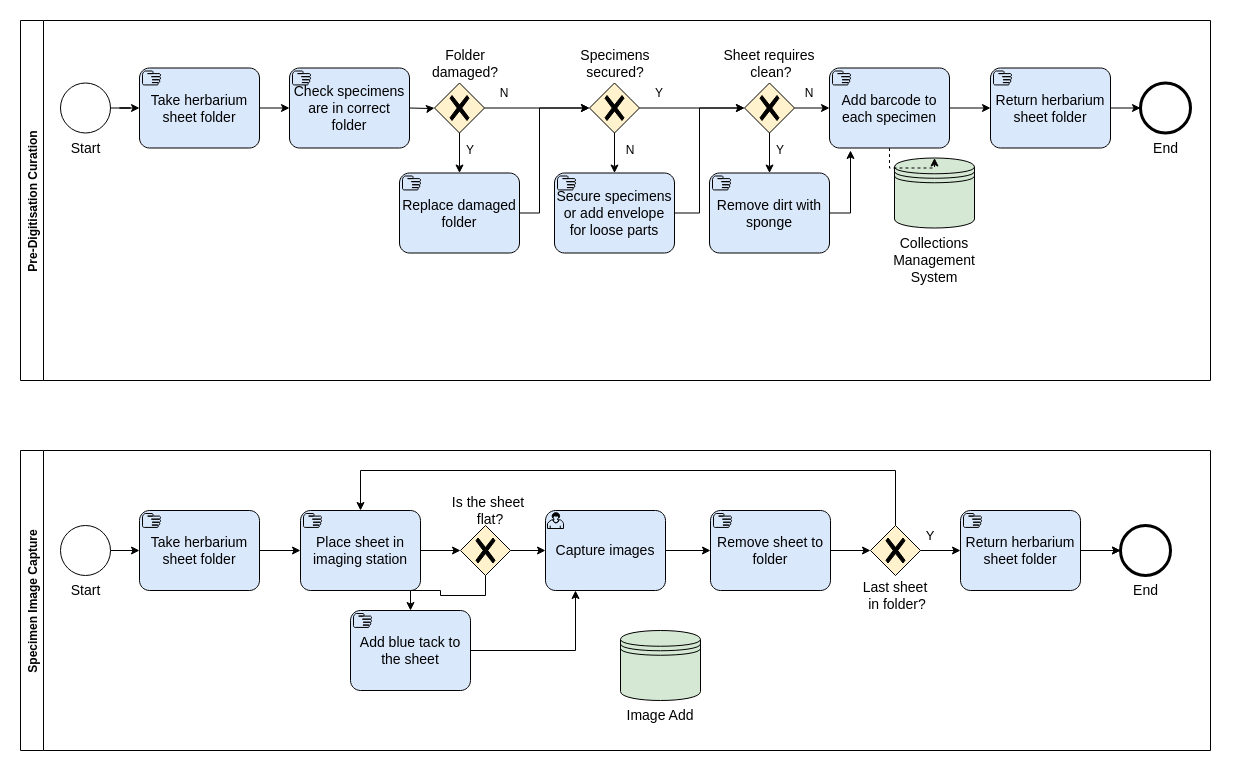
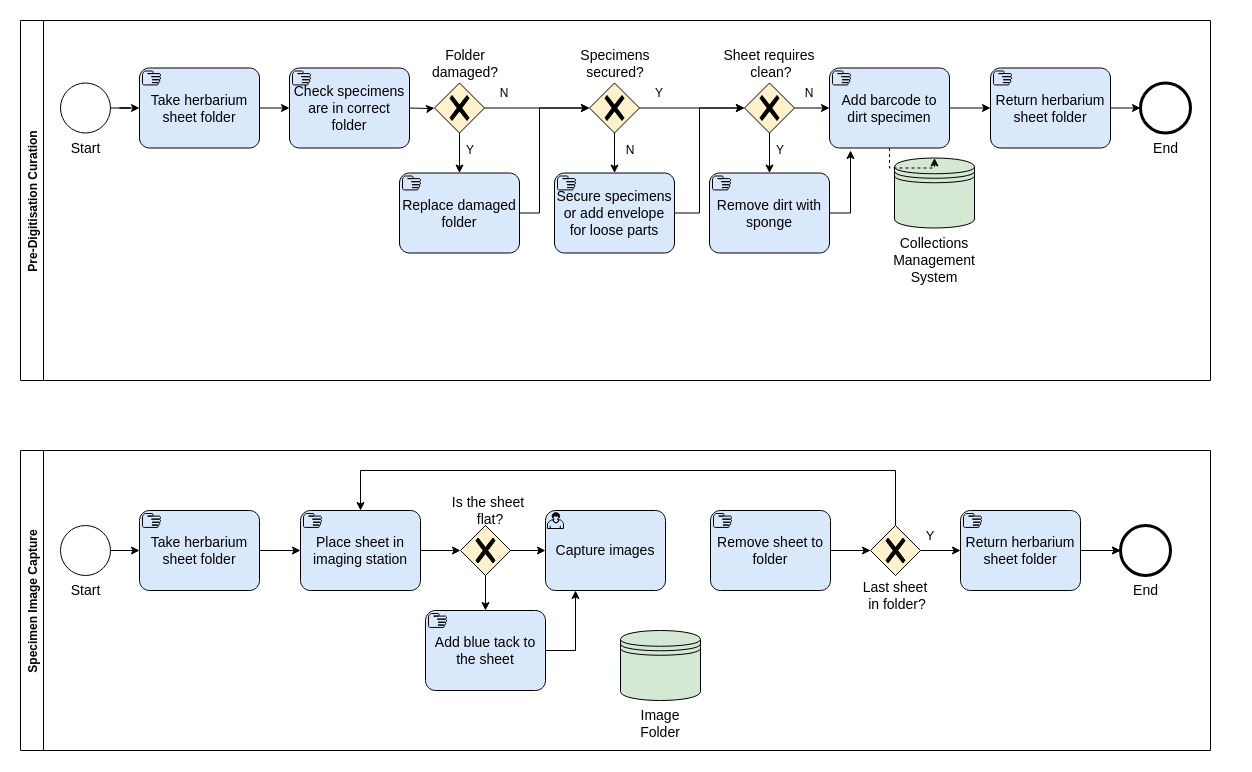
- <mxCell id="10" value="Add barcode to each specimen" style="points=[[0.25,0,0],[0.5,0,0],[0.75,0,0],[1,0.25,0],[1,0.5,0],[1,0.75,0],[0.75,1,0],[0.5,1,0],[0.25,1,0],[0,0.75,0],[0,0.5,0],[0,0.25,0]];shape=mxgraph.bpmn.task;whiteSpace=wrap;rectStyle=rounded;size=10;taskMarker=manual;fillColor=#dae8fc;strokeColor=#000000;fontSize=14;" parent="3" vertex="1"><mxGeometry x="809" y="47.5" width="120" height="80" as="geometry" /></mxCell>
+ <mxCell id="10" value="Add barcode to dirt specimen" style="points=[[0.25,0,0],[0.5,0,0],[0.75,0,0],[1,0.25,0],[1,0.5,0],[1,0.75,0],[0.75,1,0],[0.5,1,0],[0.25,1,0],[0,0.75,0],[0,0.5,0],[0,0.25,0]];shape=mxgraph.bpmn.task;whiteSpace=wrap;rectStyle=rounded;size=10;taskMarker=manual;fillColor=#dae8fc;strokeColor=#000000;fontSize=14;" parent="3" vertex="1"><mxGeometry x="809" y="47.5" width="120" height="80" as="geometry" /></mxCell>
- <mxCell id="52" style="edgeStyle=orthogonalEdgeStyle;rounded=0;orthogonalLoop=1;jettySize=auto;html=1;exitX=1;exitY=0.5;exitDx=0;exitDy=0;exitPerimeter=0;entryX=0;entryY=0.5;entryDx=0;entryDy=0;entryPerimeter=0;" parent="41" source="53" target="60" edge="1"><mxGeometry relative="1" as="geometry" /></mxCell>
- <mxCell id="63" value="Add blue tack to the sheet" style="points=[[0.25,0,0],[0.5,0,0],[0.75,0,0],[1,0.25,0],[1,0.5,0],[1,0.75,0],[0.75,1,0],[0.5,1,0],[0.25,1,0],[0,0.75,0],[0,0.5,0],[0,0.25,0]];shape=mxgraph.bpmn.task;whiteSpace=wrap;rectStyle=rounded;size=10;taskMarker=manual;fillColor=#dae8fc;strokeColor=#000000;fontSize=14;" parent="41" vertex="1"><mxGeometry x="330" y="160" width="120" height="80" as="geometry" /></mxCell>
+ <mxCell id="63" value="Add blue tack to the sheet" style="points=[[0.25,0,0],[0.5,0,0],[0.75,0,0],[1,0.25,0],[1,0.5,0],[1,0.75,0],[0.75,1,0],[0.5,1,0],[0.25,1,0],[0,0.75,0],[0,0.5,0],[0,0.25,0]];shape=mxgraph.bpmn.task;whiteSpace=wrap;rectStyle=rounded;size=10;taskMarker=manual;fillColor=#dae8fc;strokeColor=#000000;fontSize=14;" parent="41" vertex="1"><mxGeometry x="405" y="160" width="120" height="80" as="geometry" /></mxCell>
- <mxCell id="58" value="Image Add" style="shape=datastore;whiteSpace=wrap;html=1;labelPosition=center;verticalLabelPosition=bottom;align=center;verticalAlign=top;fontSize=14;strokeWidth=1;fillColor=#d5e8d4;" parent="41" vertex="1"><mxGeometry x="600" y="180" width="80" height="70" as="geometry" /></mxCell>
+ <mxCell id="58" value="Image Folder" style="shape=datastore;whiteSpace=wrap;html=1;labelPosition=center;verticalLabelPosition=bottom;align=center;verticalAlign=top;fontSize=14;strokeWidth=1;fillColor=#d5e8d4;" parent="41" vertex="1"><mxGeometry x="600" y="180" width="80" height="70" as="geometry" /></mxCell>
